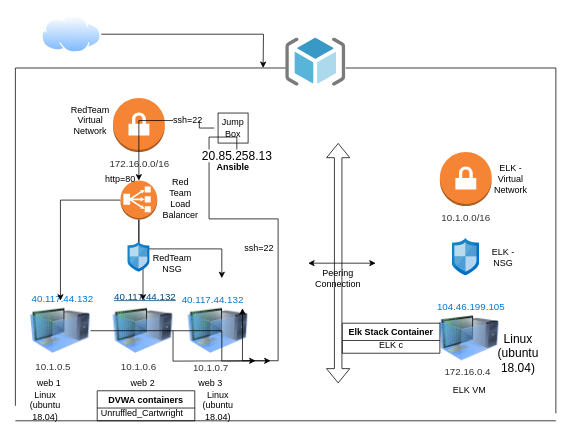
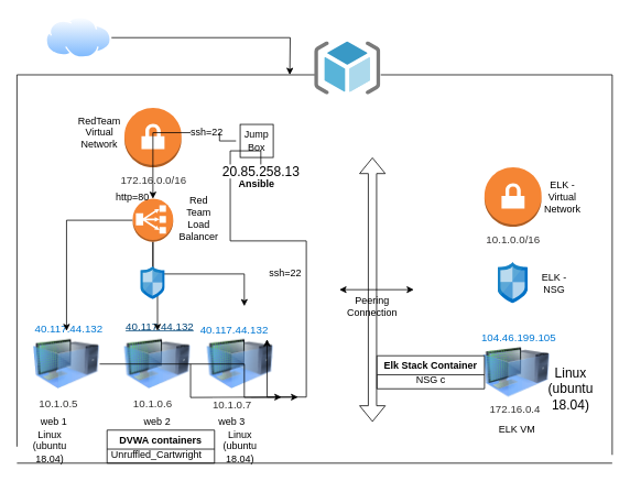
- <mxCell id="33" value="RedTeam NSG" style="text;html=1;strokeColor=none;fillColor=none;align=center;verticalAlign=middle;whiteSpace=wrap;rounded=0;" parent="1" vertex="1"><mxGeometry x="209" y="340" width="40" height="20" as="geometry" /></mxCell>
- <mxCell id="49" value="ELK c" style="text;html=1;strokeColor=none;fillColor=none;align=center;verticalAlign=middle;whiteSpace=wrap;rounded=0;" vertex="1" parent="48"><mxGeometry x="45" y="20" width="40" height="20" as="geometry" /></mxCell>
+ <mxCell id="49" value="NSG c" style="text;html=1;strokeColor=none;fillColor=none;align=center;verticalAlign=middle;whiteSpace=wrap;rounded=0;" vertex="1" parent="48"><mxGeometry x="45" y="20" width="40" height="20" as="geometry" /></mxCell>
